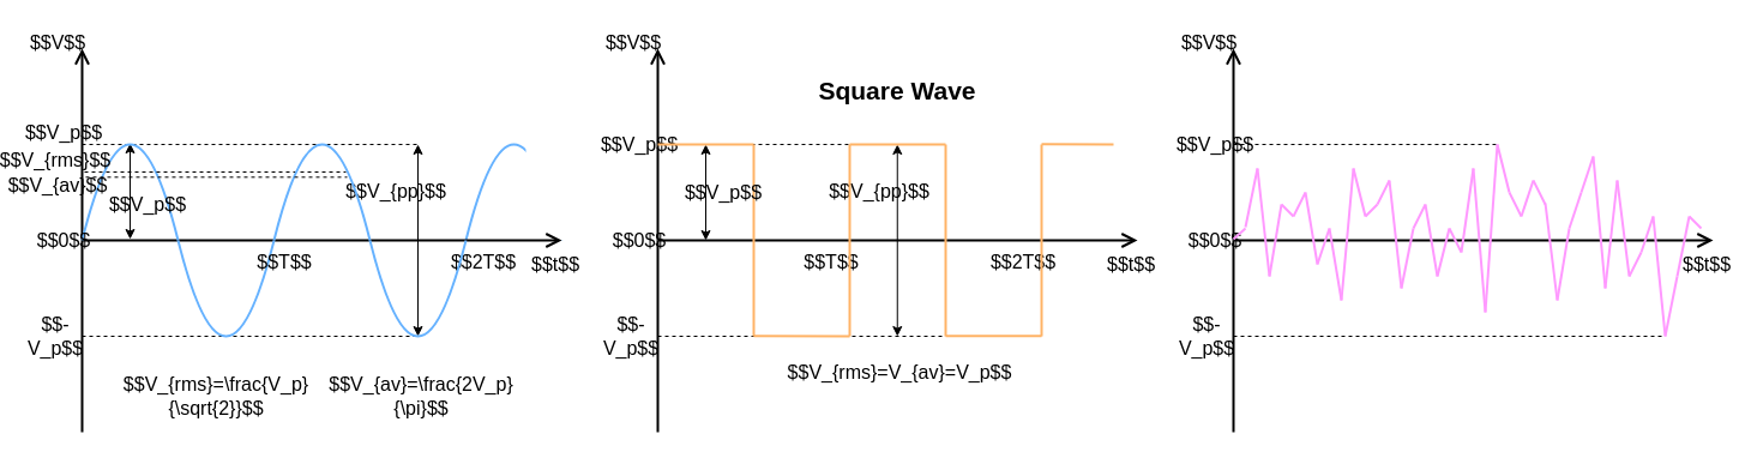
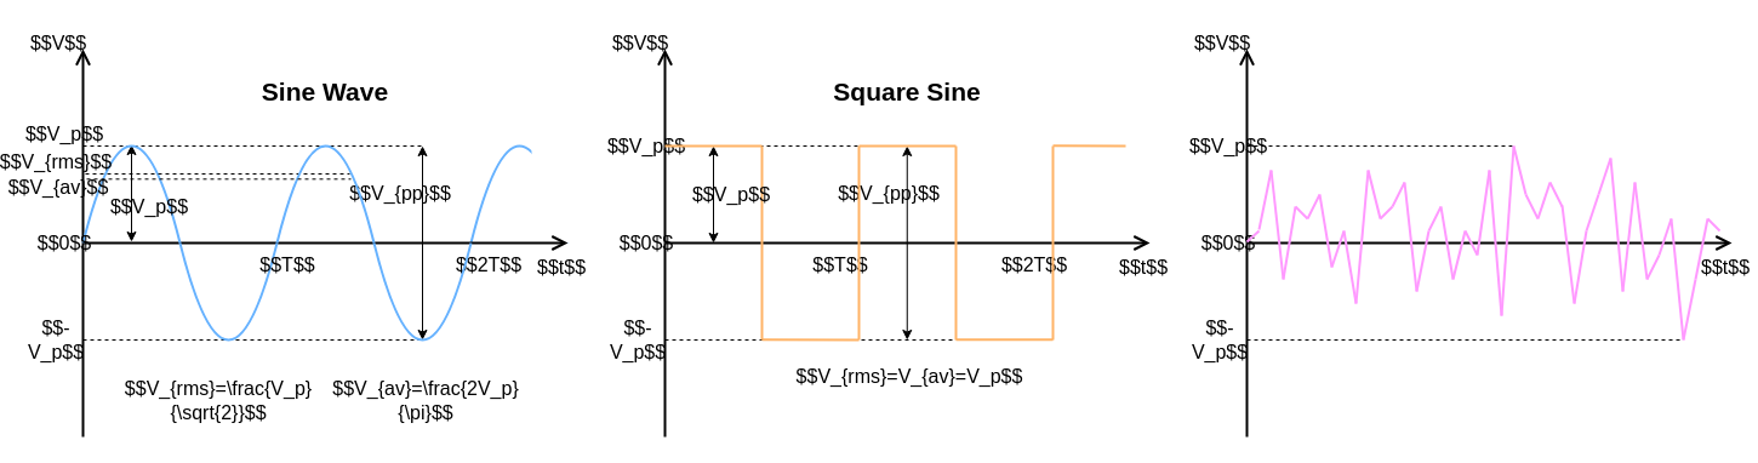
+ <mxCell id="44" value="Sine Wave" style="text;html=1;align=center;verticalAlign=middle;whiteSpace=wrap;rounded=0;fontSize=21;fontStyle=1" vertex="1" parent="1"><mxGeometry x="170" y="60" width="160" height="30" as="geometry" /></mxCell>
- <mxCell id="45" value="Square Wave" style="text;html=1;align=center;verticalAlign=middle;whiteSpace=wrap;rounded=0;fontSize=21;fontStyle=1" vertex="1" parent="1"><mxGeometry x="650" y="60" width="160" height="30" as="geometry" /></mxCell>
+ <mxCell id="45" value="Square Sine" style="text;html=1;align=center;verticalAlign=middle;whiteSpace=wrap;rounded=0;fontSize=21;fontStyle=1" vertex="1" parent="1"><mxGeometry x="650" y="60" width="160" height="30" as="geometry" /></mxCell>
